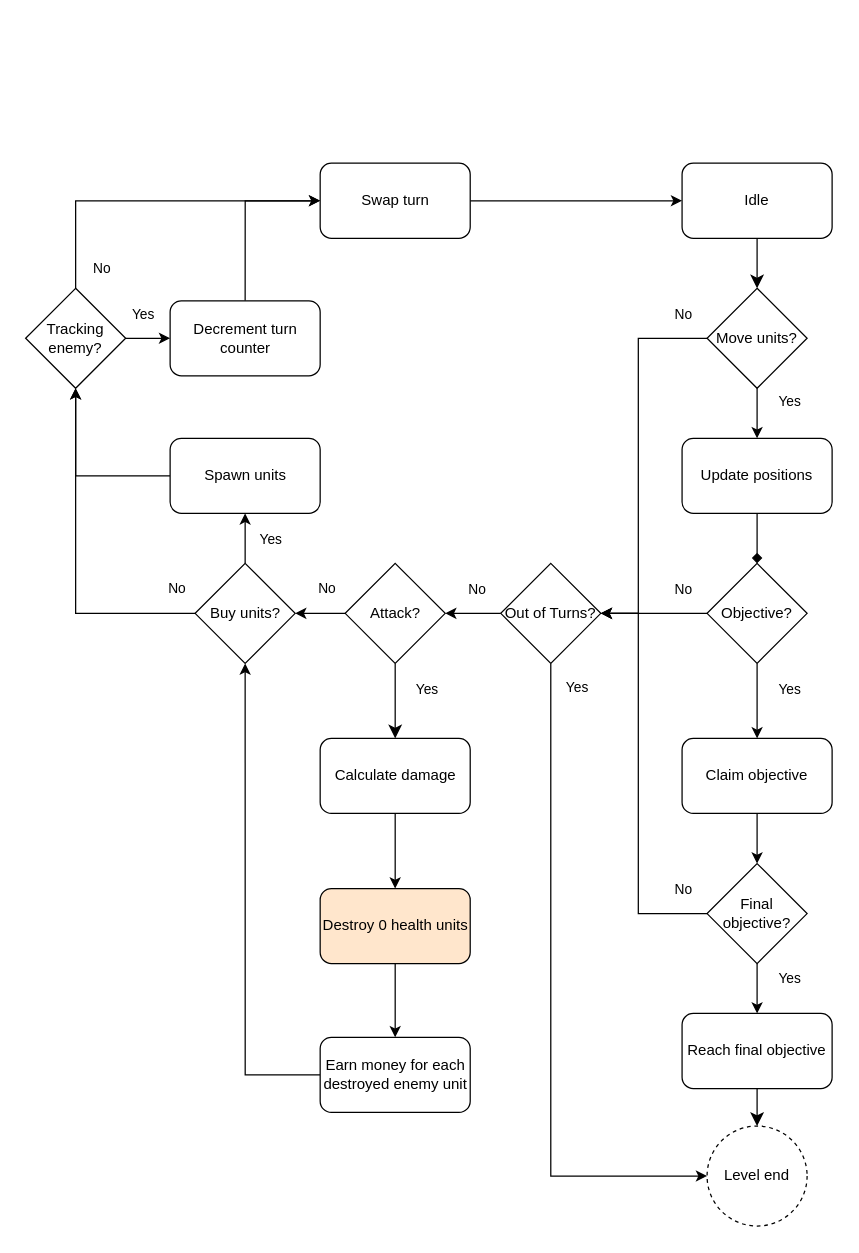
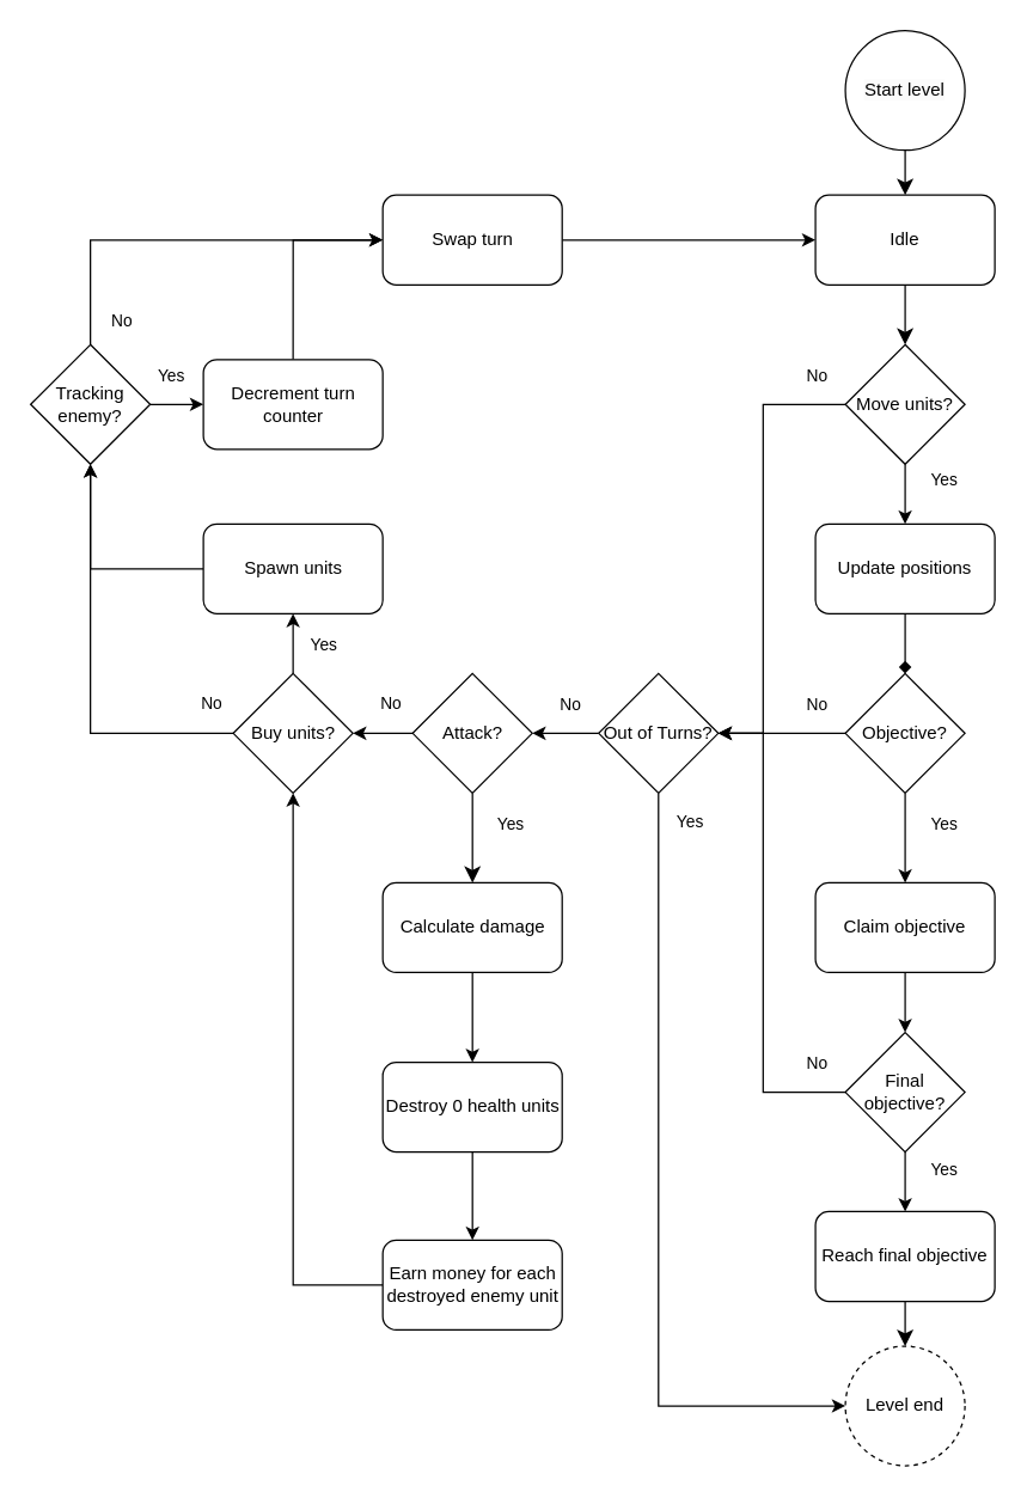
+ <mxCell id="23" value="&lt;span style=&quot;color: rgb(0, 0, 0); font-family: Helvetica; font-size: 12px; font-style: normal; font-variant-ligatures: normal; font-variant-caps: normal; font-weight: 400; letter-spacing: normal; orphans: 2; text-align: center; text-indent: 0px; text-transform: none; widows: 2; word-spacing: 0px; -webkit-text-stroke-width: 0px; white-space: normal; background-color: rgb(251, 251, 251); text-decoration-thickness: initial; text-decoration-style: initial; text-decoration-color: initial; display: inline !important; float: none;&quot;&gt;Start level&lt;/span&gt;" style="ellipse;whiteSpace=wrap;html=1;aspect=fixed;" vertex="1" parent="1"><mxGeometry x="565" y="20" width="80" height="80" as="geometry" /></mxCell>
+ <mxCell id="2" style="edgeStyle=orthogonalEdgeStyle;rounded=0;orthogonalLoop=1;jettySize=auto;html=1;entryX=0.5;entryY=0;entryDx=0;entryDy=0;endSize=8;exitX=0.5;exitY=1;exitDx=0;exitDy=0;" parent="1" source="23" target="4" edge="1"><mxGeometry relative="1" as="geometry"><mxPoint x="605" y="150" as="targetPoint" /><mxPoint x="605" y="90" as="sourcePoint" /></mxGeometry></mxCell>
- <mxCell id="35" value="Destroy 0 health units" style="rounded=1;whiteSpace=wrap;html=1;fillColor=#ffe6cc;" vertex="1" parent="1"><mxGeometry x="255.56" y="710.1" width="120" height="60" as="geometry" /></mxCell>
+ <mxCell id="35" value="Destroy 0 health units" style="rounded=1;whiteSpace=wrap;html=1;" vertex="1" parent="1"><mxGeometry x="255.56" y="710.1" width="120" height="60" as="geometry" /></mxCell>
